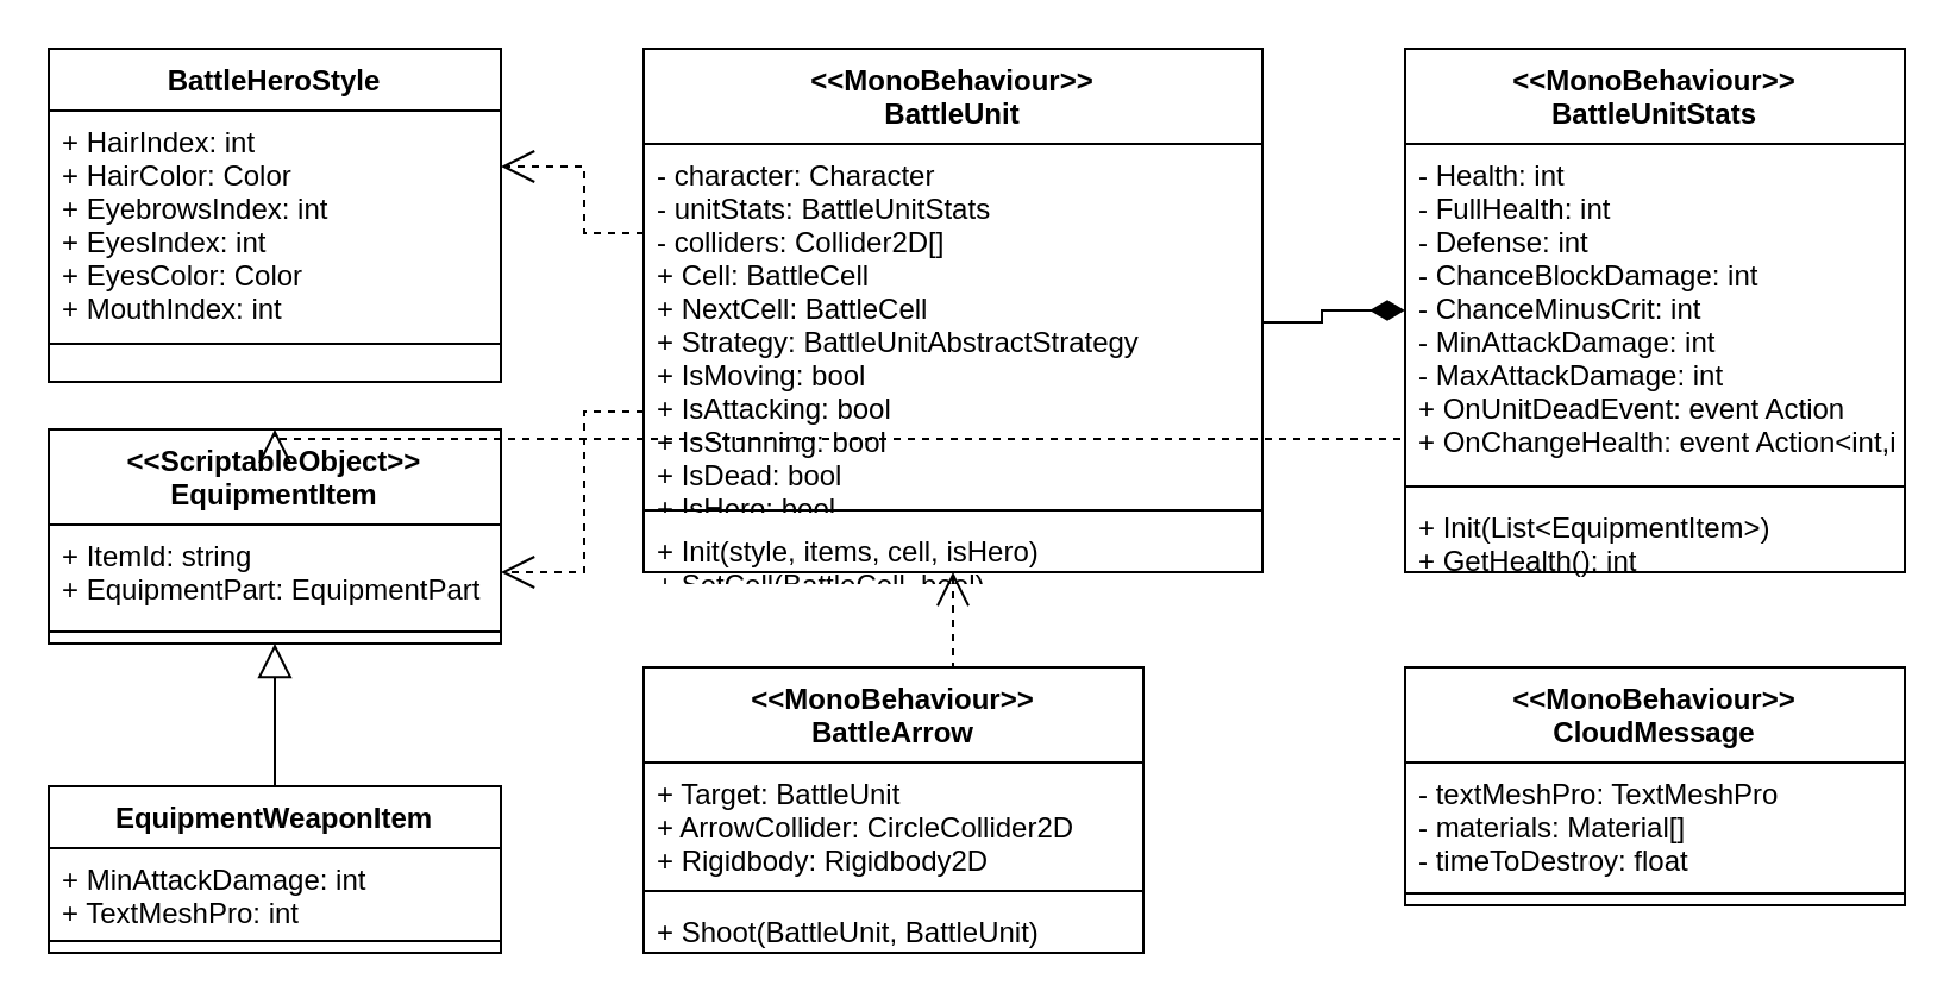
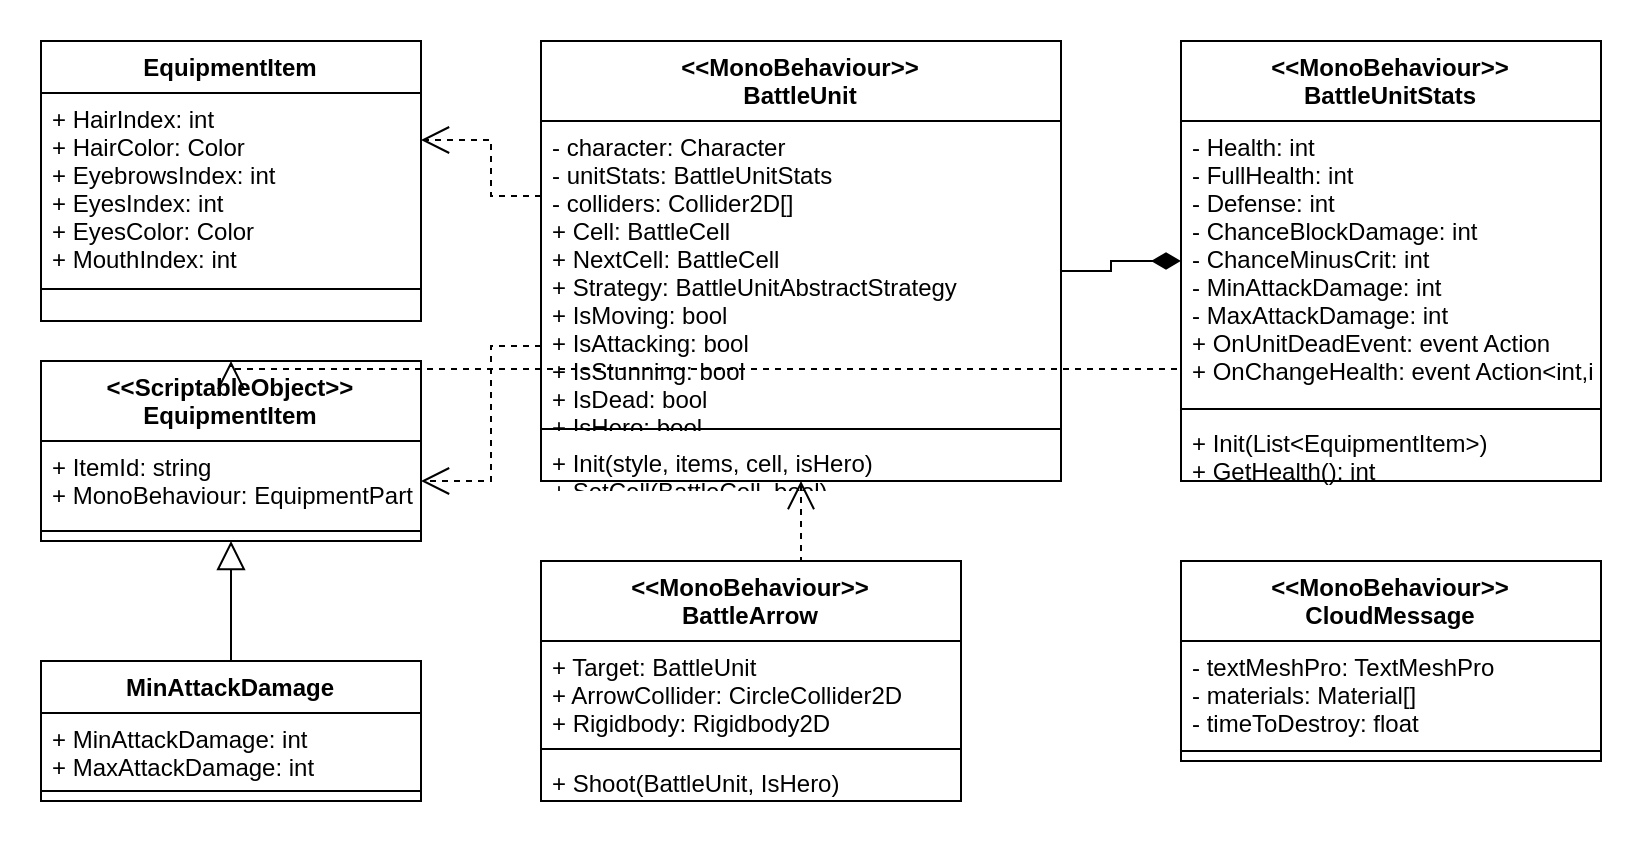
- <mxCell id="10" value="BattleHeroStyle" style="swimlane;fontStyle=1;align=center;verticalAlign=top;childLayout=stackLayout;horizontal=1;startSize=26;horizontalStack=0;resizeParent=1;resizeParentMax=0;resizeLast=0;collapsible=1;marginBottom=0;" vertex="1" parent="1"><mxGeometry x="20" y="20" width="190" height="140" as="geometry" /></mxCell>
+ <mxCell id="10" value="EquipmentItem" style="swimlane;fontStyle=1;align=center;verticalAlign=top;childLayout=stackLayout;horizontal=1;startSize=26;horizontalStack=0;resizeParent=1;resizeParentMax=0;resizeLast=0;collapsible=1;marginBottom=0;" vertex="1" parent="1"><mxGeometry x="20" y="20" width="190" height="140" as="geometry" /></mxCell>
- <mxCell id="15" value="+ ItemId: string&#10;+ EquipmentPart: EquipmentPart" style="text;strokeColor=none;fillColor=none;align=left;verticalAlign=top;spacingLeft=4;spacingRight=4;overflow=hidden;rotatable=0;points=[[0,0.5],[1,0.5]];portConstraint=eastwest;" vertex="1" parent="14"><mxGeometry y="40" width="190" height="40" as="geometry" /></mxCell>
+ <mxCell id="15" value="+ ItemId: string&#10;+ MonoBehaviour: EquipmentPart" style="text;strokeColor=none;fillColor=none;align=left;verticalAlign=top;spacingLeft=4;spacingRight=4;overflow=hidden;rotatable=0;points=[[0,0.5],[1,0.5]];portConstraint=eastwest;" vertex="1" parent="14"><mxGeometry y="40" width="190" height="40" as="geometry" /></mxCell>
- <mxCell id="17" value="EquipmentWeaponItem" style="swimlane;fontStyle=1;align=center;verticalAlign=top;childLayout=stackLayout;horizontal=1;startSize=26;horizontalStack=0;resizeParent=1;resizeParentMax=0;resizeLast=0;collapsible=1;marginBottom=0;" vertex="1" parent="1"><mxGeometry x="20" y="330" width="190" height="70" as="geometry" /></mxCell>
+ <mxCell id="17" value="MinAttackDamage" style="swimlane;fontStyle=1;align=center;verticalAlign=top;childLayout=stackLayout;horizontal=1;startSize=26;horizontalStack=0;resizeParent=1;resizeParentMax=0;resizeLast=0;collapsible=1;marginBottom=0;" vertex="1" parent="1"><mxGeometry x="20" y="330" width="190" height="70" as="geometry" /></mxCell>
- <mxCell id="18" value="+ MinAttackDamage: int&#10;+ TextMeshPro: int" style="text;strokeColor=none;fillColor=none;align=left;verticalAlign=top;spacingLeft=4;spacingRight=4;overflow=hidden;rotatable=0;points=[[0,0.5],[1,0.5]];portConstraint=eastwest;" vertex="1" parent="17"><mxGeometry y="26" width="190" height="34" as="geometry" /></mxCell>
+ <mxCell id="18" value="+ MinAttackDamage: int&#10;+ MaxAttackDamage: int" style="text;strokeColor=none;fillColor=none;align=left;verticalAlign=top;spacingLeft=4;spacingRight=4;overflow=hidden;rotatable=0;points=[[0,0.5],[1,0.5]];portConstraint=eastwest;" vertex="1" parent="17"><mxGeometry y="26" width="190" height="34" as="geometry" /></mxCell>
- <mxCell id="23" value="+ Shoot(BattleUnit, BattleUnit)" style="text;strokeColor=none;fillColor=none;align=left;verticalAlign=top;spacingLeft=4;spacingRight=4;overflow=hidden;rotatable=0;points=[[0,0.5],[1,0.5]];portConstraint=eastwest;" vertex="1" parent="20"><mxGeometry y="98" width="210" height="22" as="geometry" /></mxCell>
+ <mxCell id="23" value="+ Shoot(BattleUnit, IsHero)" style="text;strokeColor=none;fillColor=none;align=left;verticalAlign=top;spacingLeft=4;spacingRight=4;overflow=hidden;rotatable=0;points=[[0,0.5],[1,0.5]];portConstraint=eastwest;" vertex="1" parent="20"><mxGeometry y="98" width="210" height="22" as="geometry" /></mxCell>
